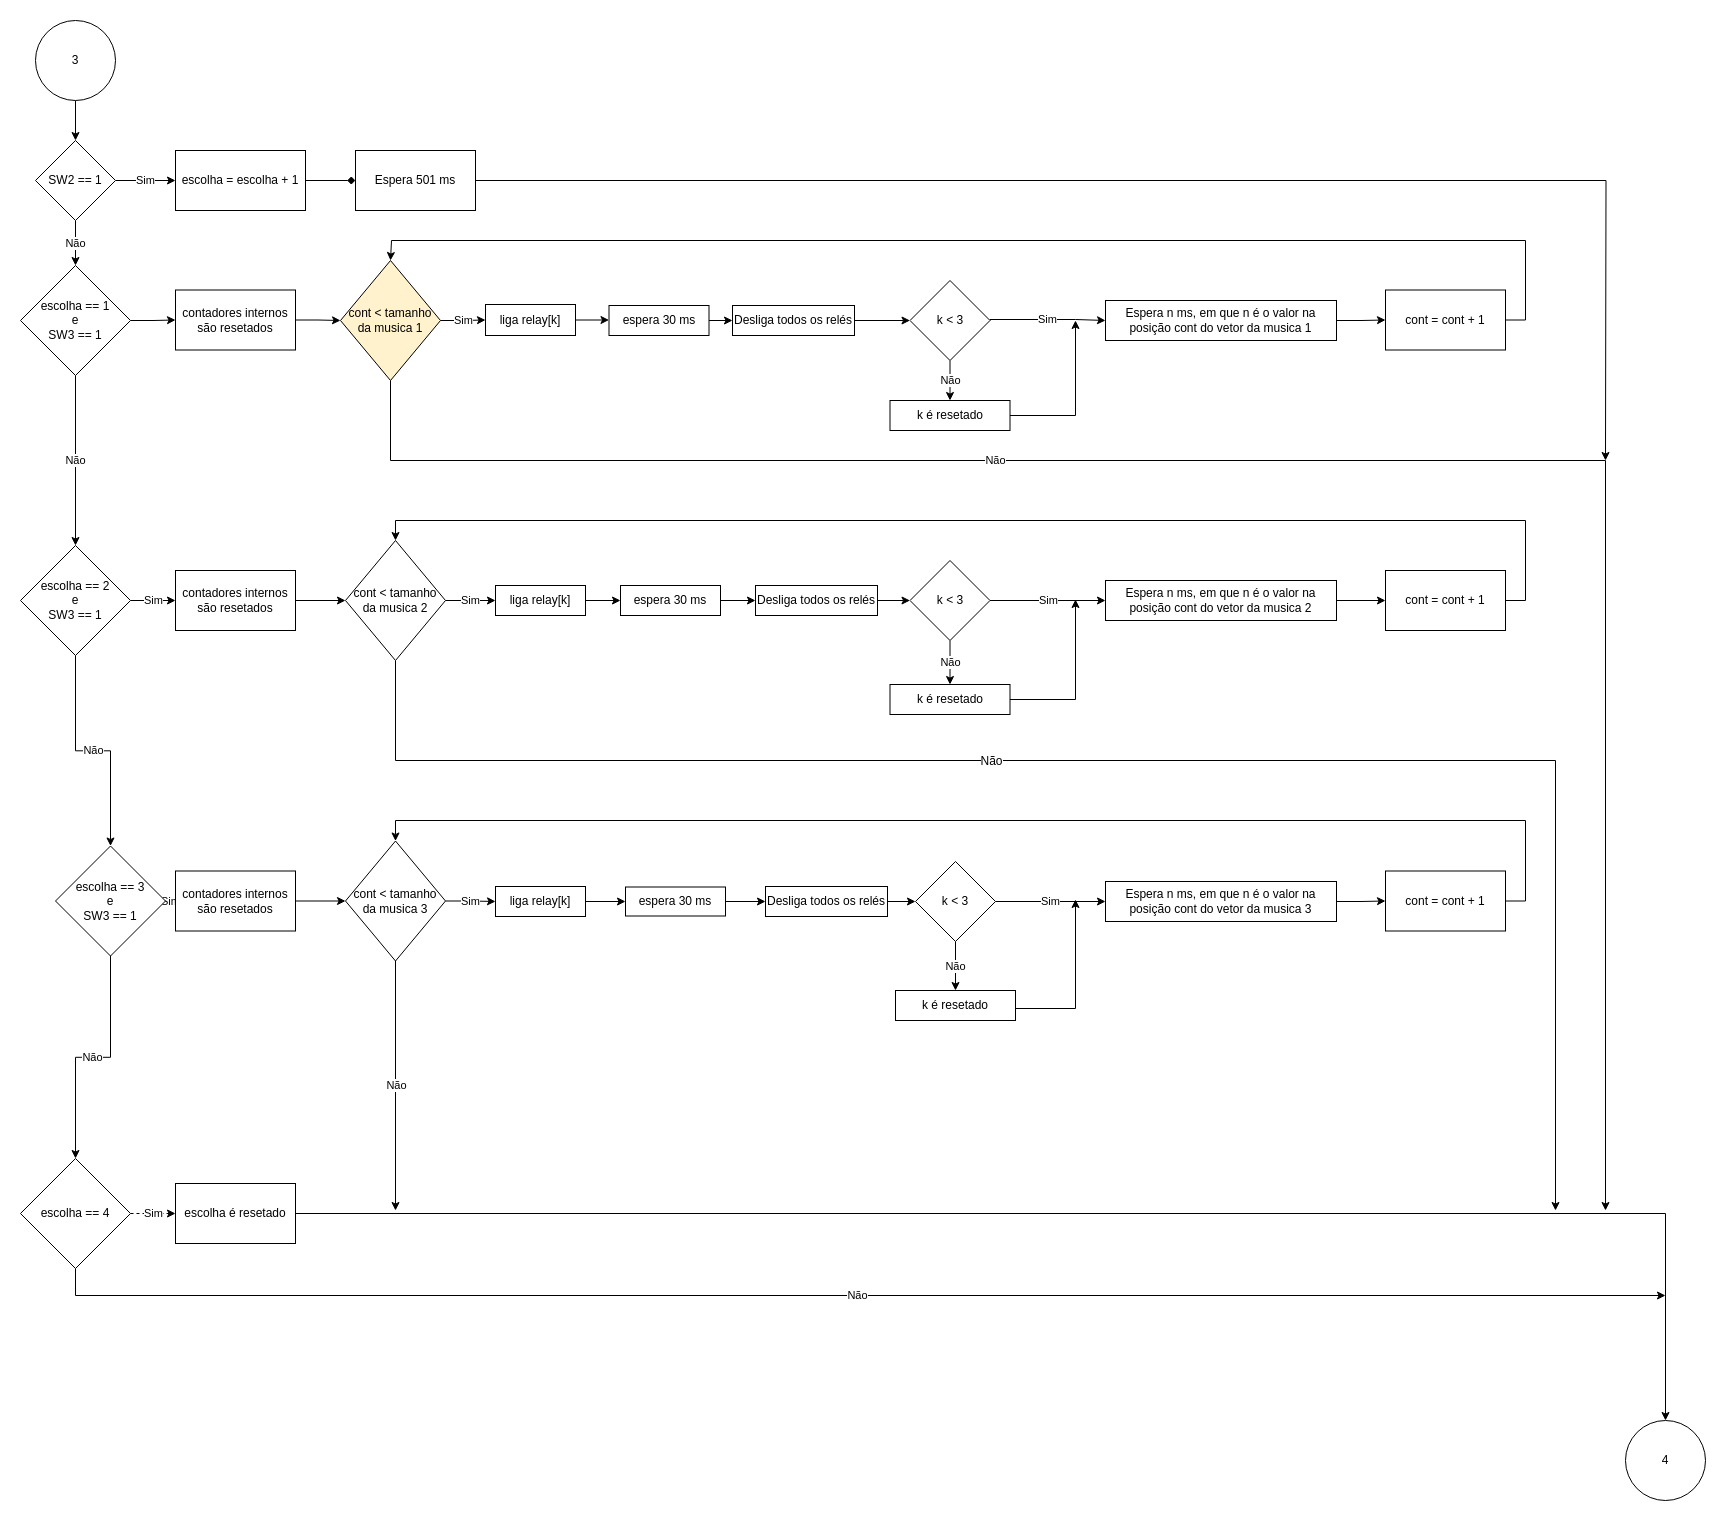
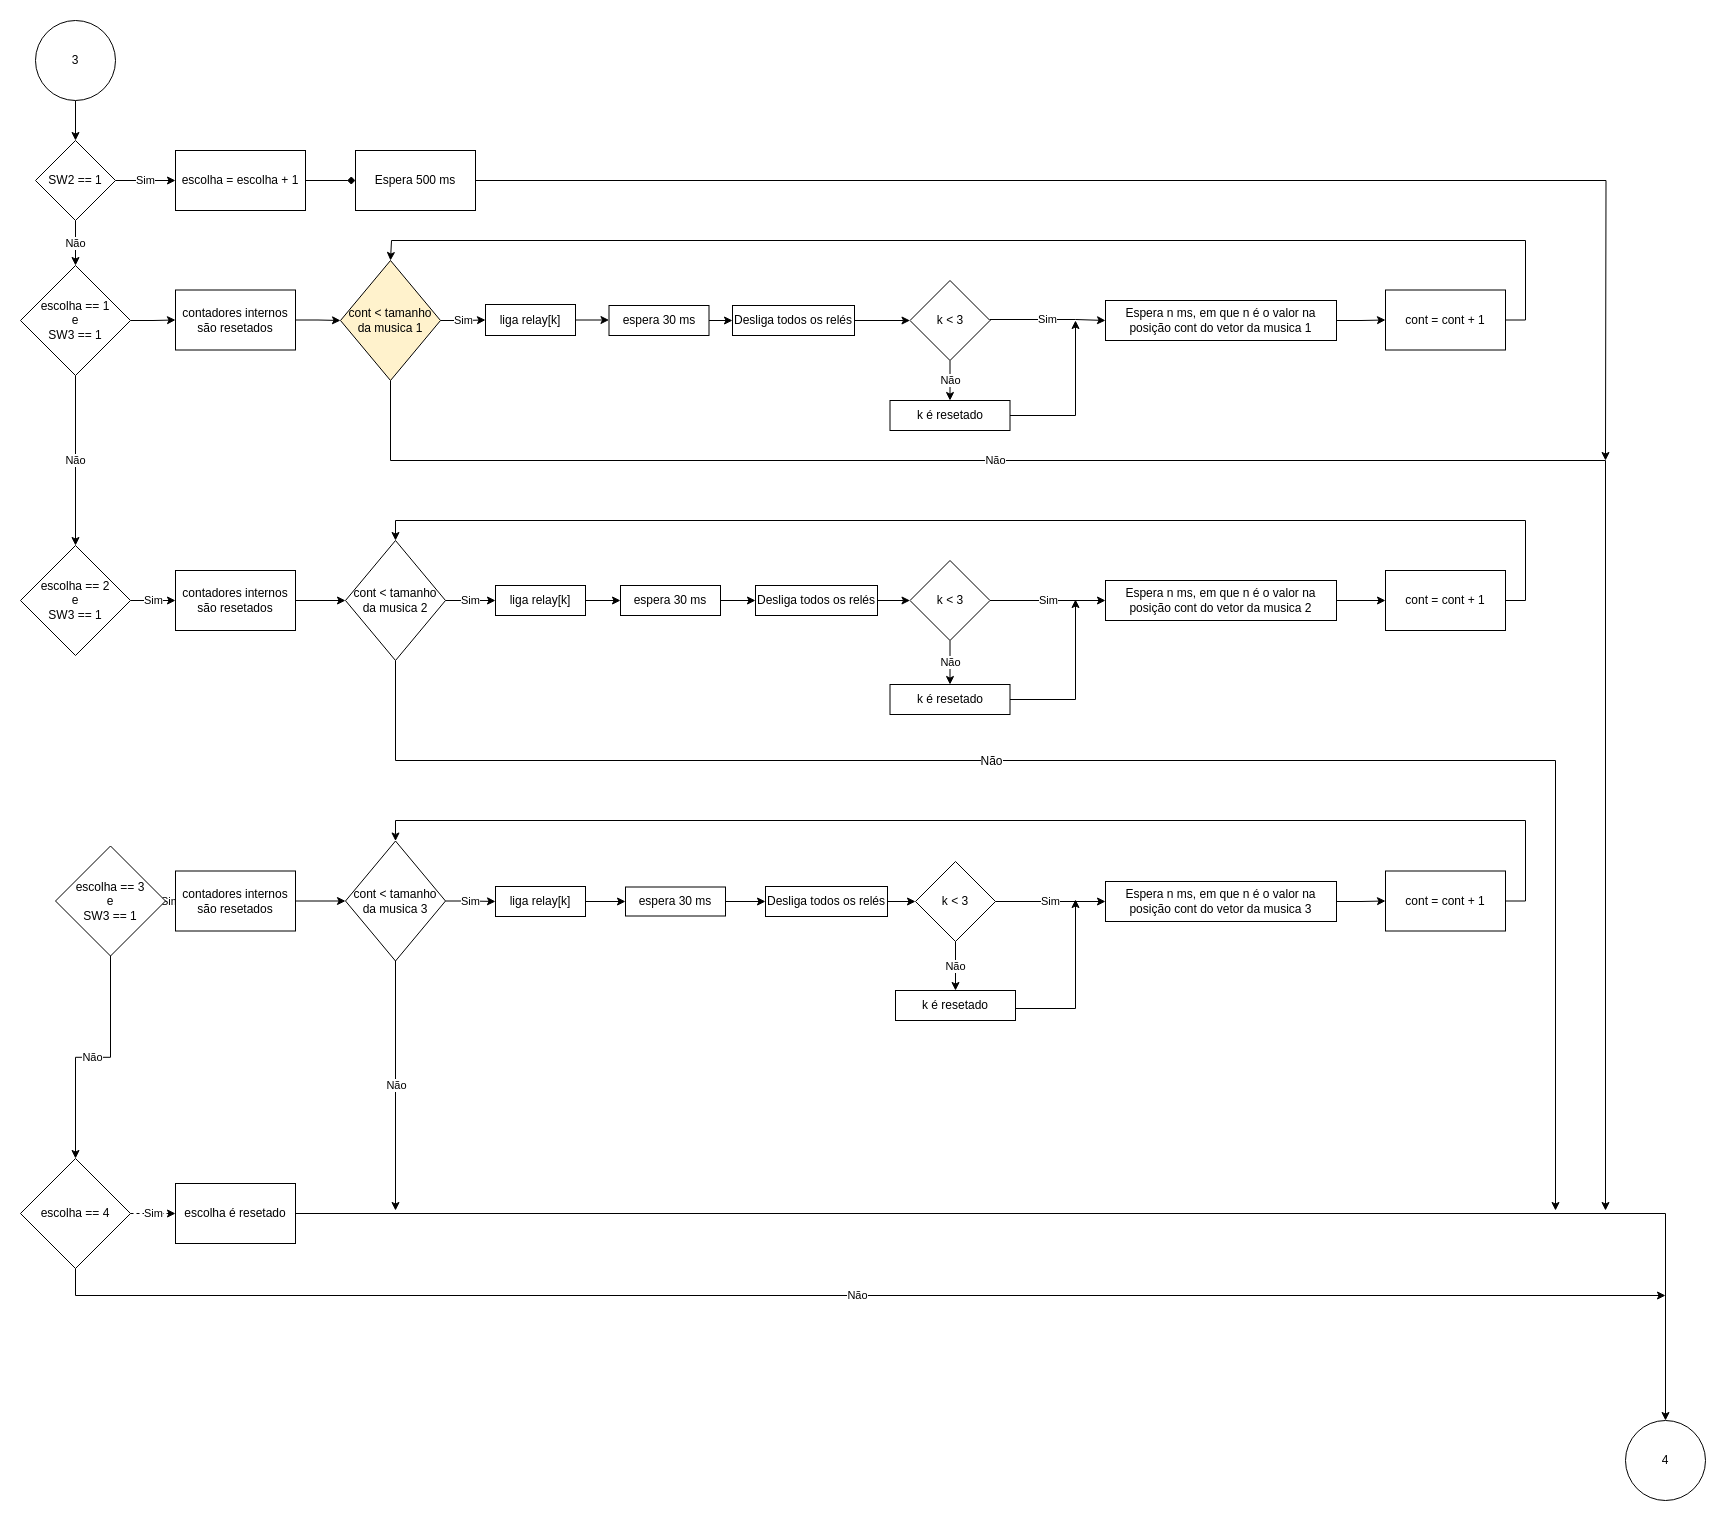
- <mxCell id="10" value="Espera 501 ms" style="rounded=0;whiteSpace=wrap;html=1;" vertex="1" parent="1"><mxGeometry x="355" y="150" width="120" height="60" as="geometry" /></mxCell>
+ <mxCell id="10" value="Espera 500 ms" style="rounded=0;whiteSpace=wrap;html=1;" vertex="1" parent="1"><mxGeometry x="355" y="150" width="120" height="60" as="geometry" /></mxCell>
- <mxCell id="14" value="Não" style="edgeStyle=orthogonalEdgeStyle;rounded=0;orthogonalLoop=1;jettySize=auto;html=1;exitX=0.5;exitY=1;exitDx=0;exitDy=0;entryX=0.5;entryY=0;entryDx=0;entryDy=0;" edge="1" parent="1" source="16" target="19"><mxGeometry relative="1" as="geometry"><mxPoint x="75" y="690" as="sourcePoint" /></mxGeometry></mxCell>
